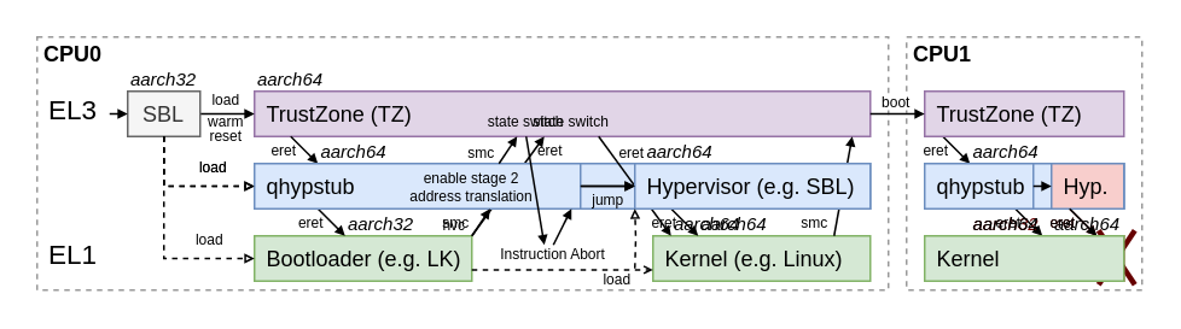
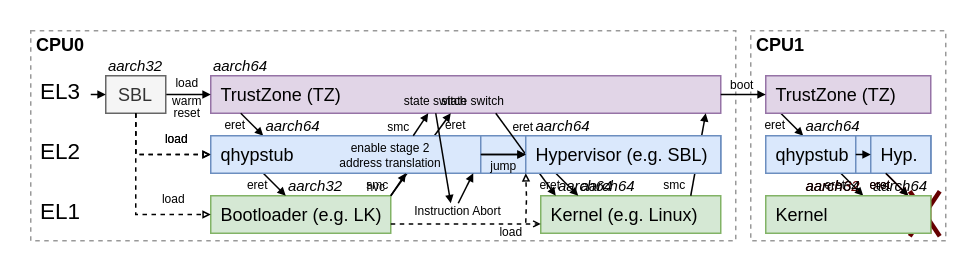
+ <mxCell id="8" value="EL2" style="text;html=1;strokeColor=none;fillColor=none;align=center;verticalAlign=middle;whiteSpace=wrap;rounded=0;fontSize=15;" parent="1" vertex="1"><mxGeometry y="90" width="40" height="20" as="geometry" x="20" /></mxCell>
- <mxCell id="70" value="Hyp." style="rounded=0;whiteSpace=wrap;html=1;fillColor=#f8cecc;strokeColor=#6c8ebf;fontSize=12;align=left;spacingLeft=5;spacingBottom=0;" parent="60" vertex="1"><mxGeometry x="580" y="90" width="40" height="25" as="geometry" /></mxCell>
+ <mxCell id="70" value="Hyp." style="rounded=0;whiteSpace=wrap;html=1;fillColor=#dae8fc;strokeColor=#6c8ebf;fontSize=12;align=left;spacingLeft=5;spacingBottom=0;" parent="60" vertex="1"><mxGeometry x="580" y="90" width="40" height="25" as="geometry" /></mxCell>
